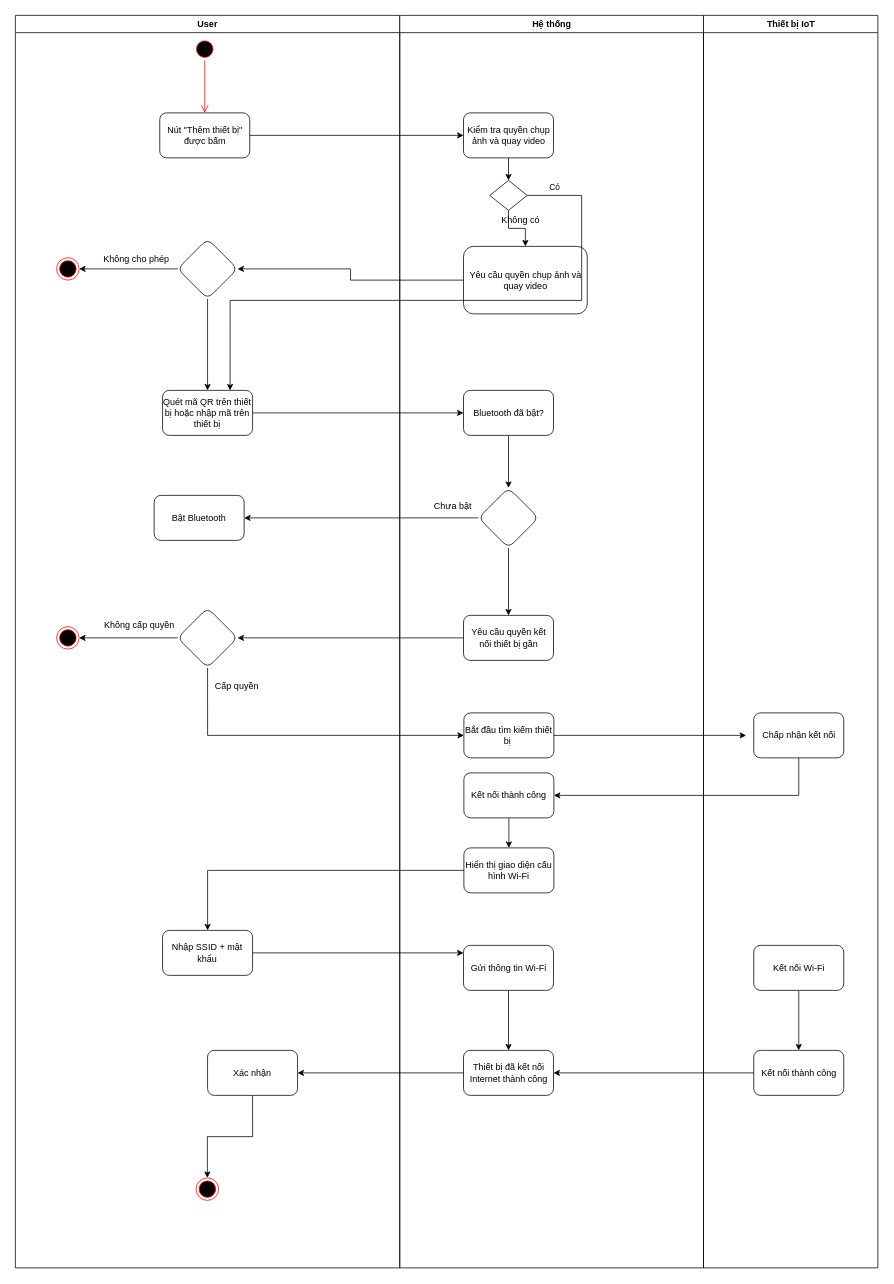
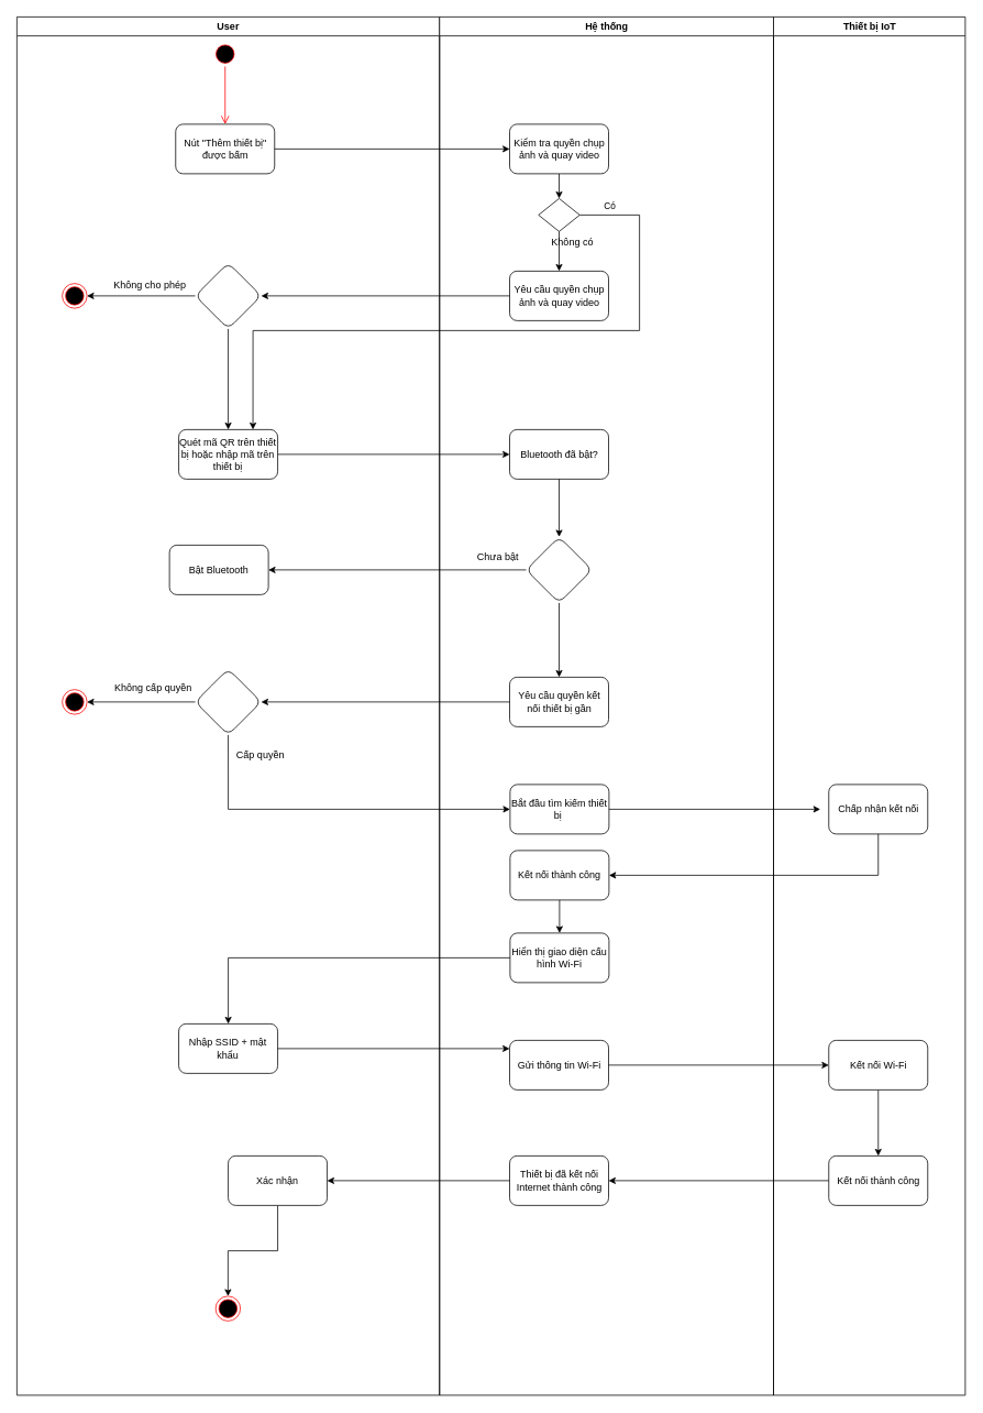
- <mxCell id="26" value="Yêu cầu quyền chụp ảnh và quay video" style="rounded=1;whiteSpace=wrap;html=1;" vertex="1" parent="21"><mxGeometry x="85" y="308" width="165" height="90" as="geometry" /></mxCell>
+ <mxCell id="26" value="Yêu cầu quyền chụp ảnh và quay video" style="rounded=1;whiteSpace=wrap;html=1;" vertex="1" parent="21"><mxGeometry x="85" y="308" width="120" height="60" as="geometry" /></mxCell>
- <mxCell id="58" value="" style="edgeStyle=orthogonalEdgeStyle;rounded=0;orthogonalLoop=1;jettySize=auto;html=1;" edge="1" parent="1" source="37" target="38"><mxGeometry relative="1" as="geometry" /></mxCell>
+ <mxCell id="58" value="" style="edgeStyle=orthogonalEdgeStyle;rounded=0;orthogonalLoop=1;jettySize=auto;html=1;" edge="1" parent="1" source="37" target="52"><mxGeometry relative="1" as="geometry" /></mxCell>
